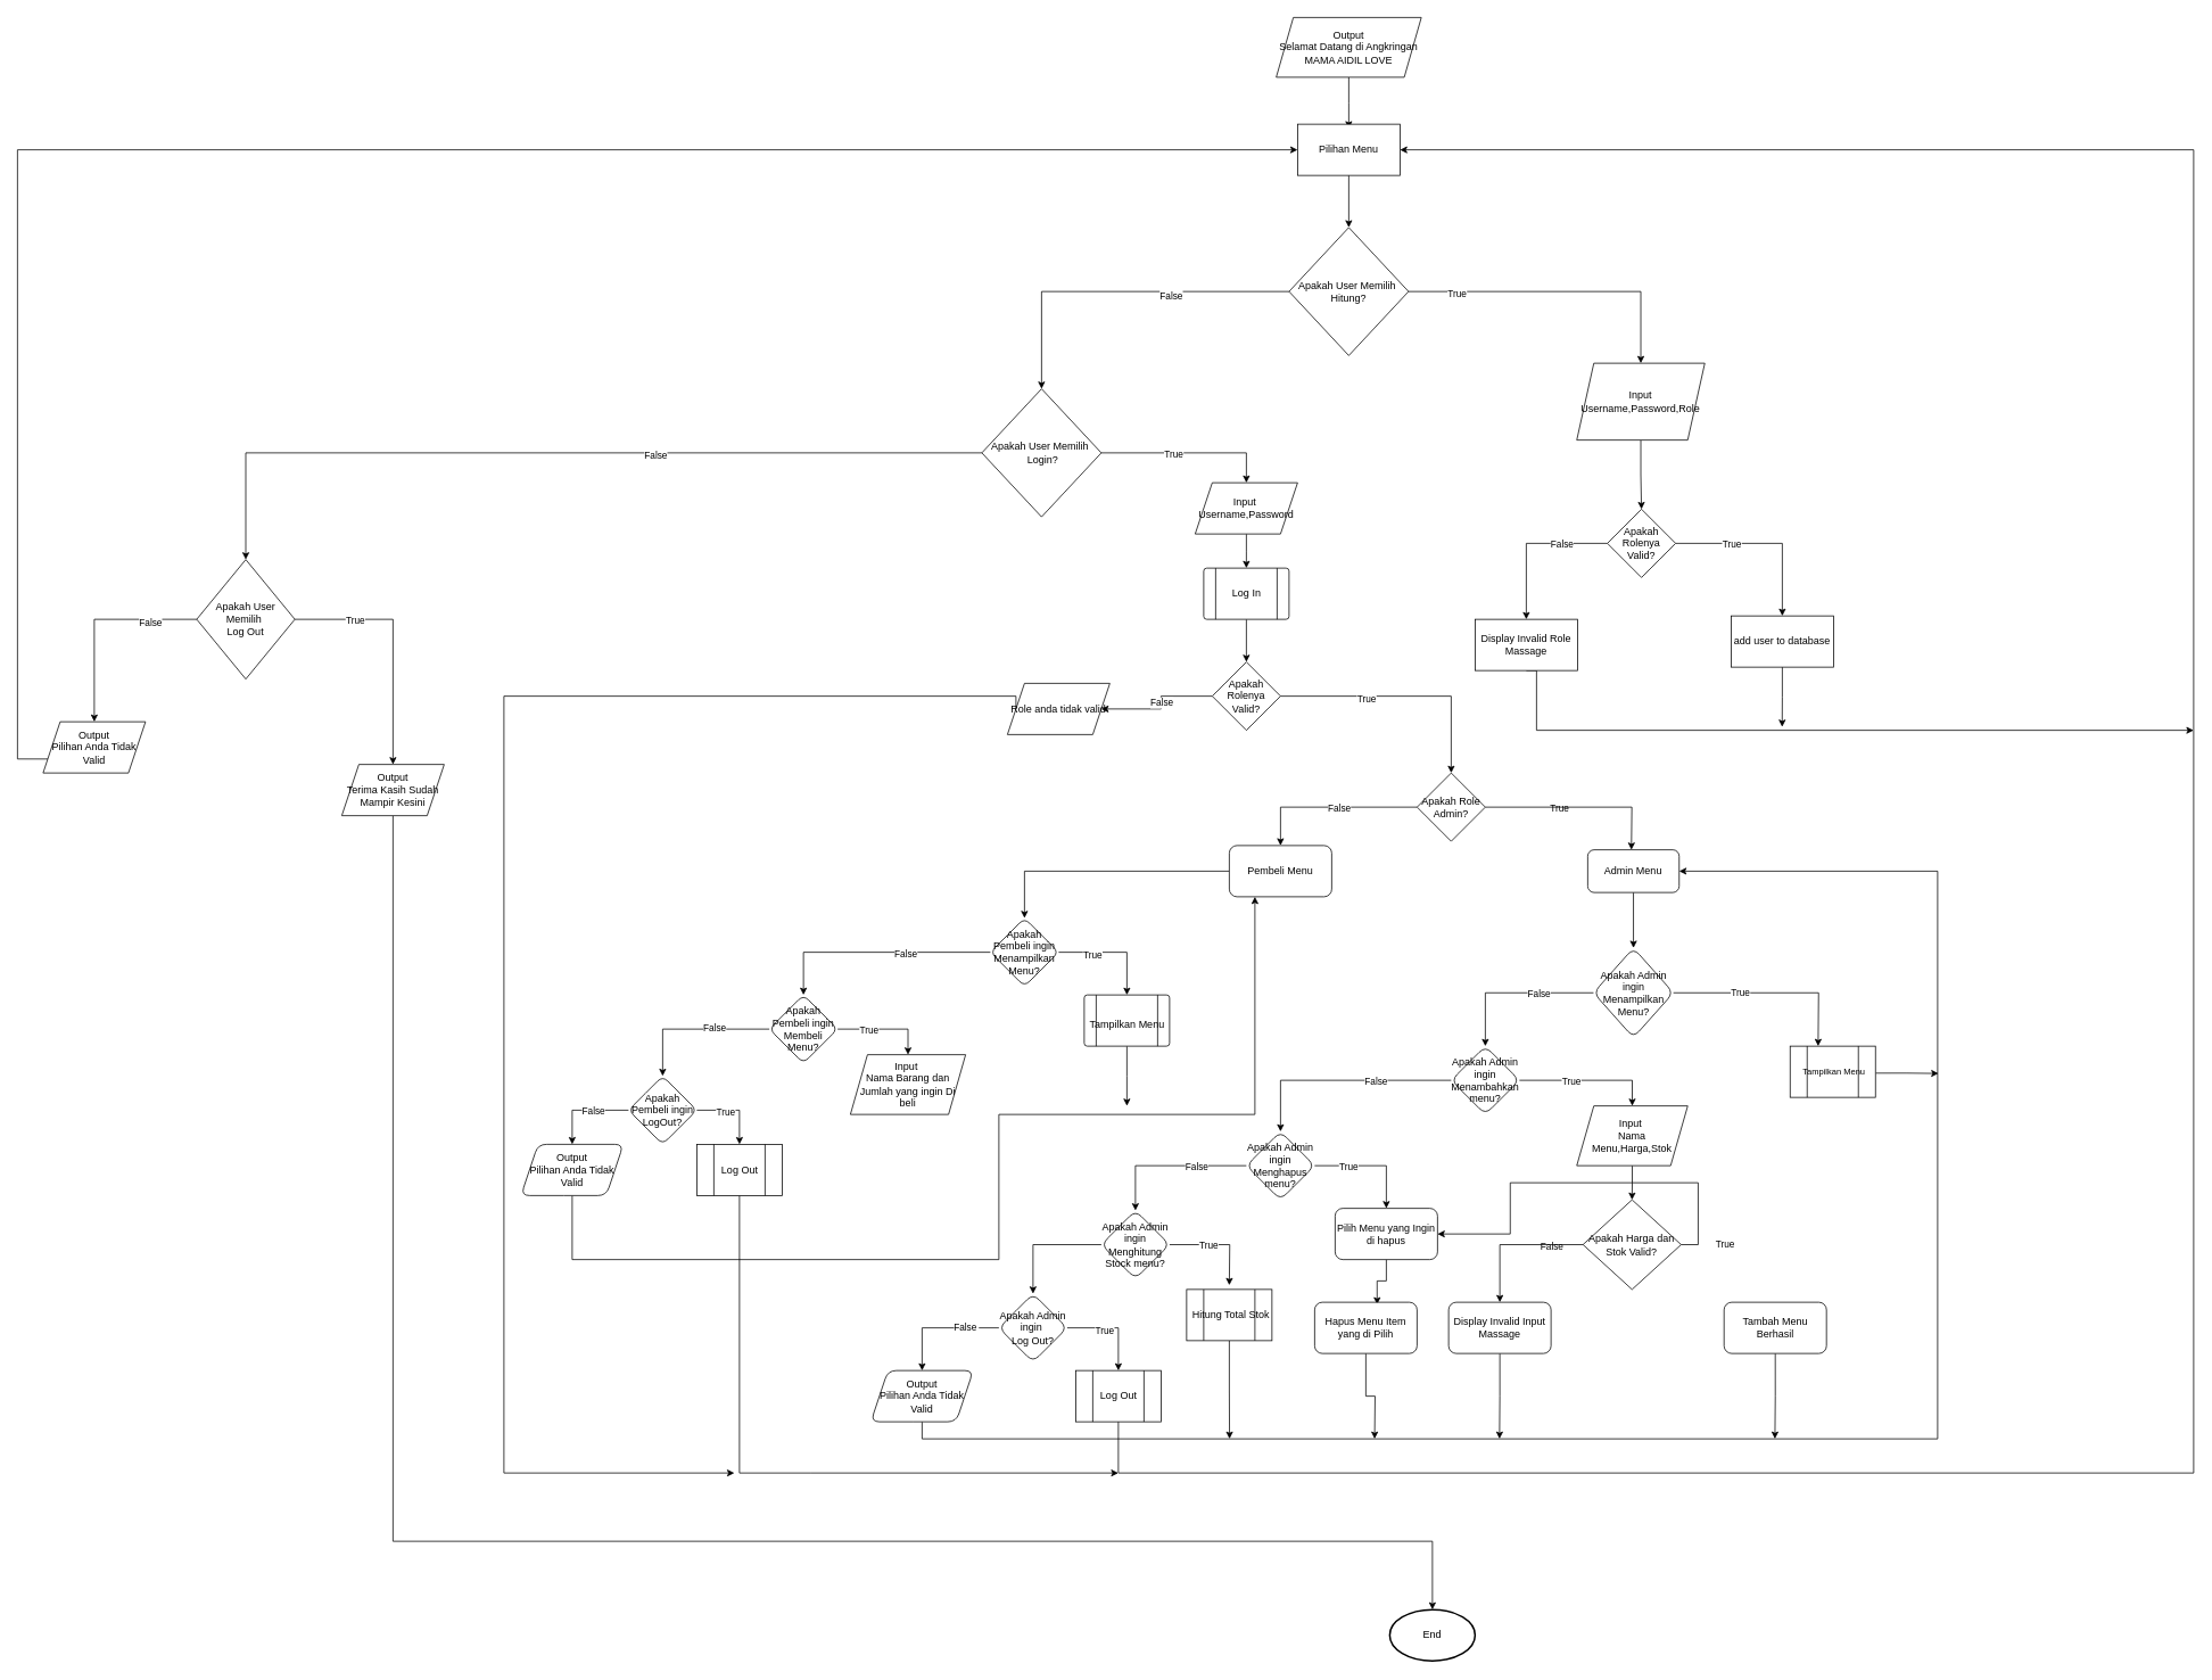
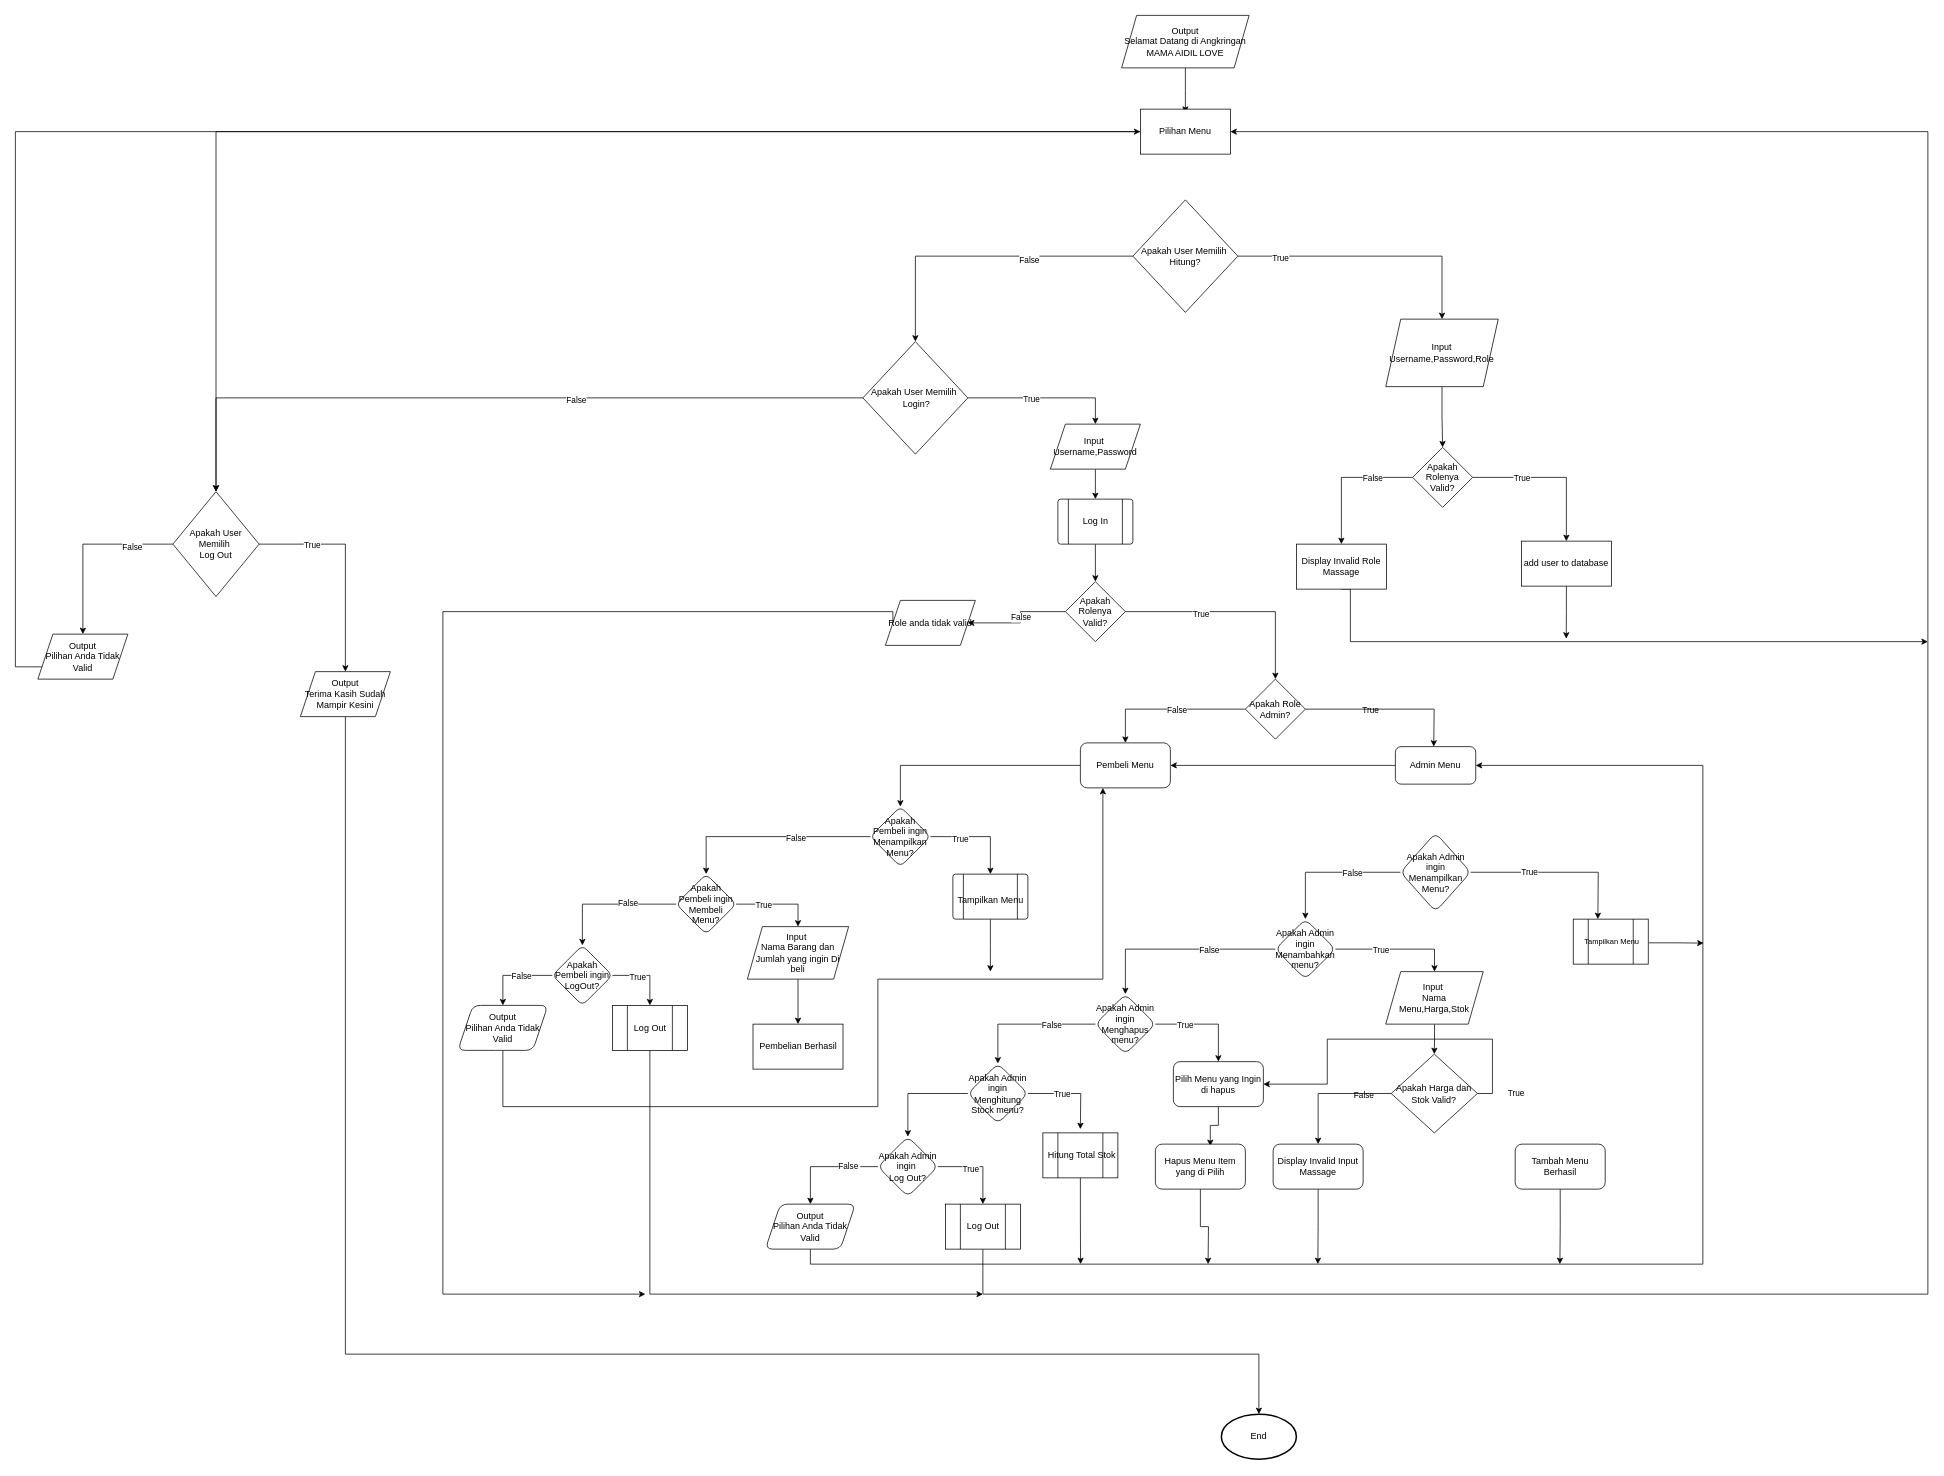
- <mxCell id="4" value="" style="edgeStyle=orthogonalEdgeStyle;rounded=0;orthogonalLoop=1;jettySize=auto;html=1;" parent="1" source="5" target="10" edge="1"><mxGeometry relative="1" as="geometry" /></mxCell>
+ <mxCell id="4" value="" style="edgeStyle=orthogonalEdgeStyle;rounded=0;orthogonalLoop=1;jettySize=auto;html=1;" parent="1" source="5" target="128" edge="1"><mxGeometry relative="1" as="geometry" /></mxCell>
- <mxCell id="44" value="" style="edgeStyle=orthogonalEdgeStyle;rounded=0;orthogonalLoop=1;jettySize=auto;html=1;" parent="1" source="45" target="50" edge="1"><mxGeometry relative="1" as="geometry" /></mxCell>
+ <mxCell id="44" value="" style="edgeStyle=orthogonalEdgeStyle;rounded=0;orthogonalLoop=1;jettySize=auto;html=1;" parent="1" source="45" target="97" edge="1"><mxGeometry relative="1" as="geometry" /></mxCell>
+ <mxCell id="111" value="" style="edgeStyle=orthogonalEdgeStyle;rounded=0;orthogonalLoop=1;jettySize=auto;html=1;" parent="1" source="112" target="113" edge="1"><mxGeometry relative="1" as="geometry" /></mxCell>
+ <mxCell id="113" value="Pembelian Berhasil" style="whiteSpace=wrap;html=1;" parent="1" vertex="1"><mxGeometry x="1003.5" y="1365" width="120" height="60" as="geometry" /></mxCell>
